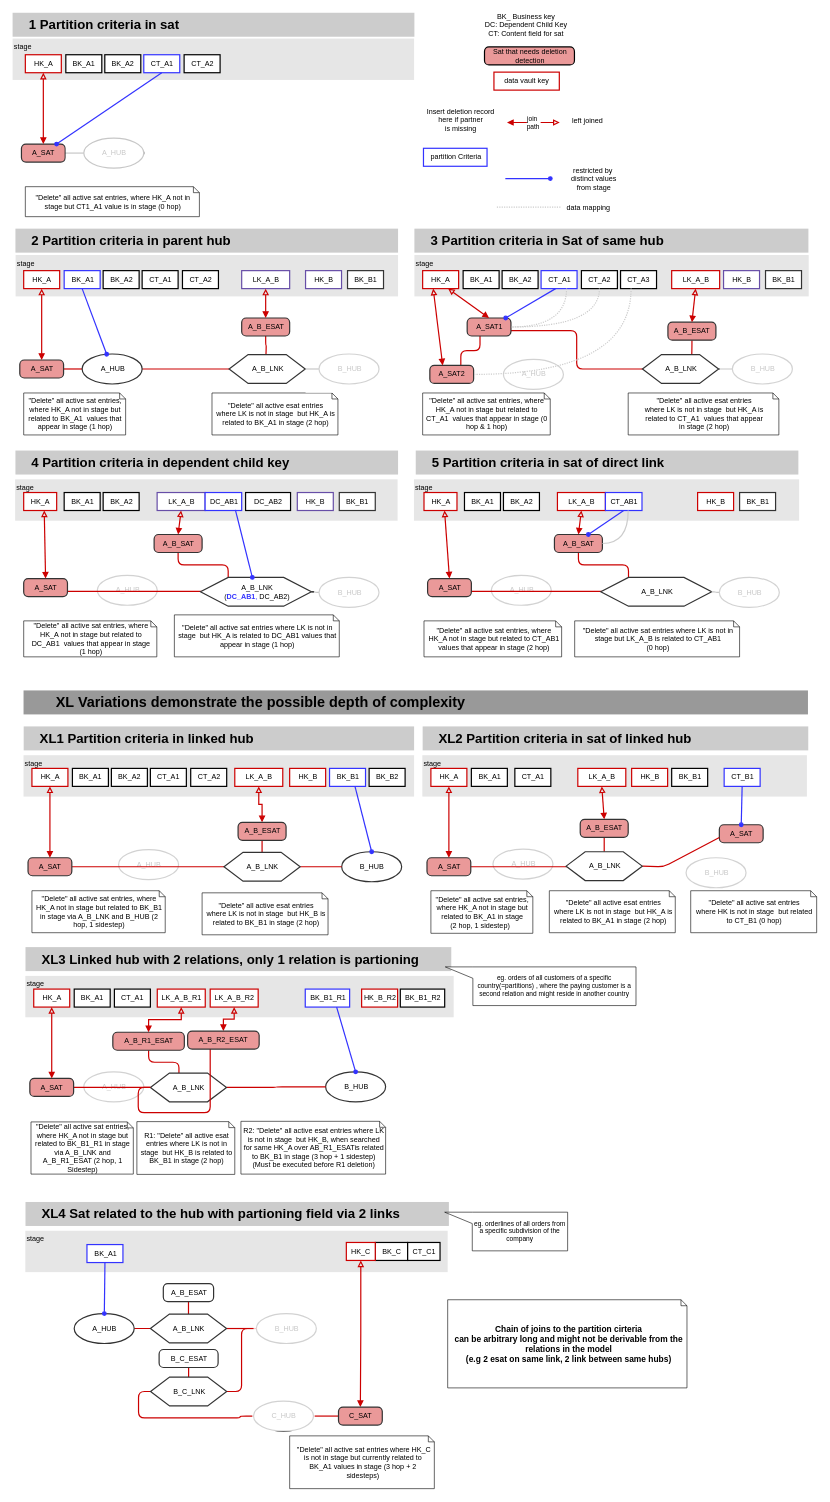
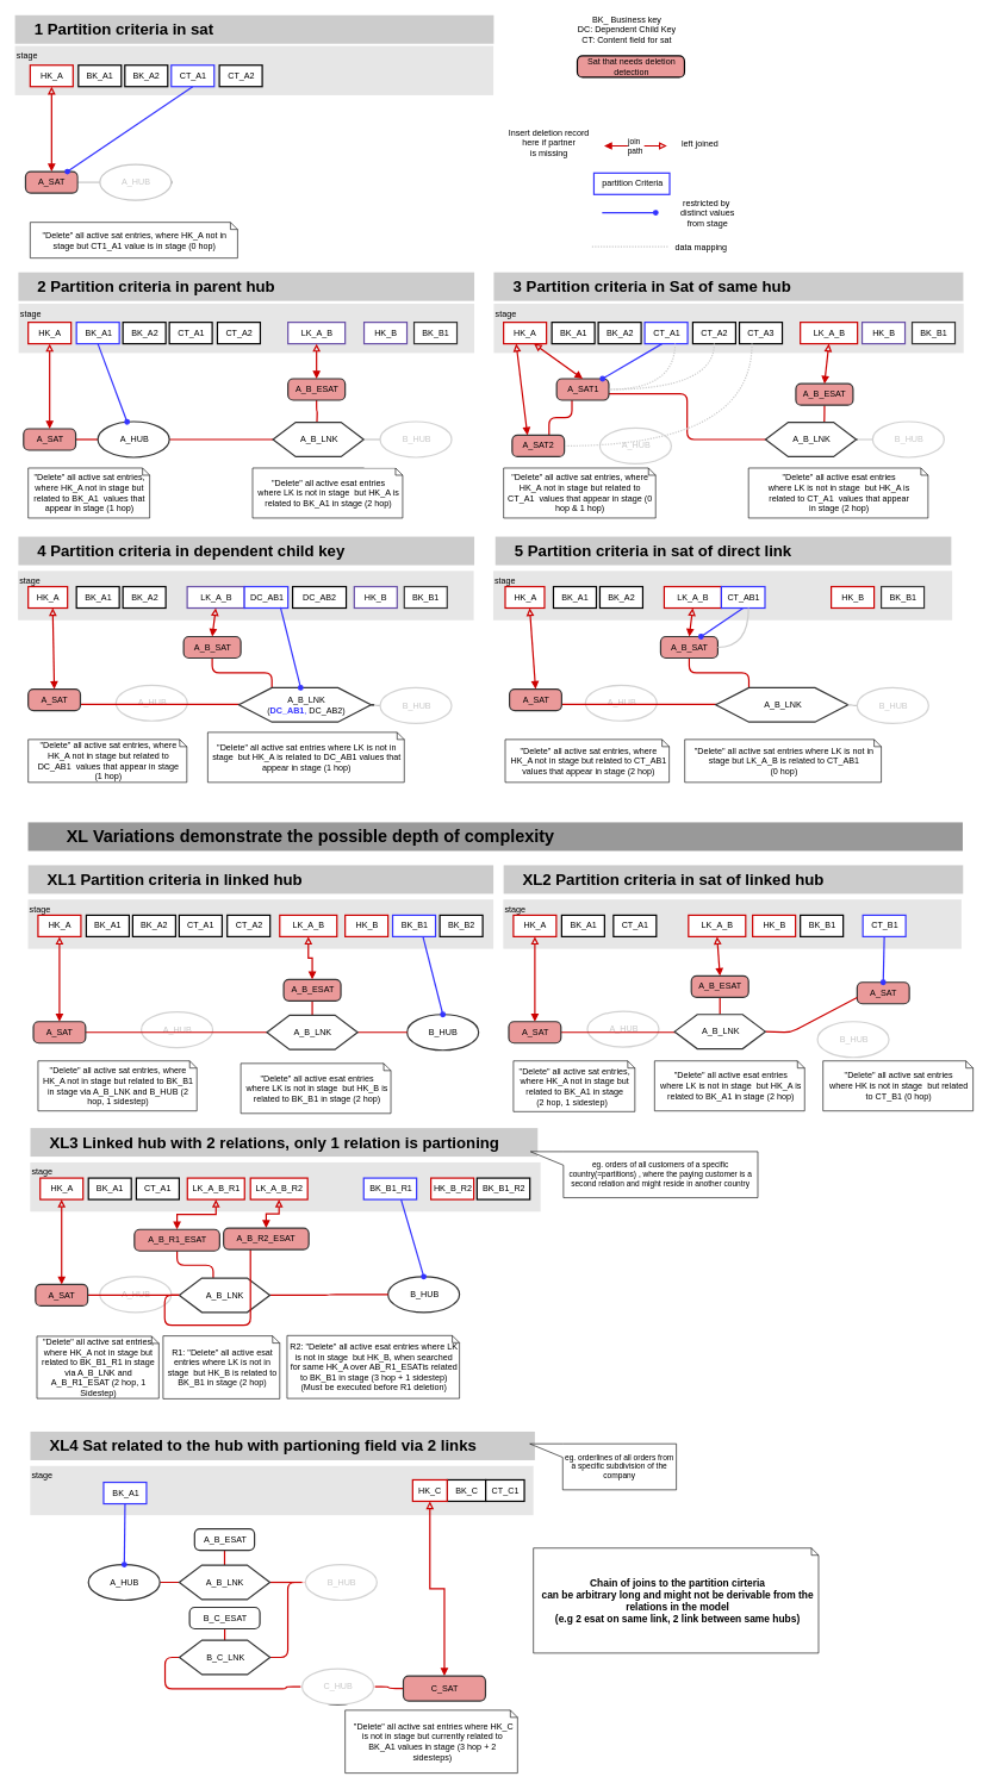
- <mxCell id="119" value="&lt;div style='width: 83.4px;height:auto;word-break: break-word;'&gt;&lt;div align=&quot;center&quot;&gt;&lt;span style=&quot;font-family: Arial; font-size: 12px; text-decoration: none; line-height: 0;&quot;&gt;&lt;span style=&quot;text-decoration: none; line-height: 14px;&quot;&gt;data vault key&lt;/span&gt;&lt;/span&gt;&lt;/div&gt;&lt;/div&gt;" style="shape=rect;shadow=0;strokeWidth=2;fillColor=default;strokeColor=#cc0000;opacity=100.0;html=1;nl2Br=0;verticalAlign=middle;align=center;spacingLeft=1.8;spacingRight=0;whiteSpace=wrap;gliffyId=463;labelBackgroundColor=default;endArrow=block;fontSize=11;rounded=0;startArrow=block;startFill=0;startSize=6;endFill=1;endSize=6;" parent="1" vertex="1"><mxGeometry x="823.13" y="119" width="109" height="30" as="geometry" /></mxCell>
- <mxCell id="118" value="&lt;div style='width: 98.76px;height:auto;word-break: break-word;'&gt;&lt;div align=&quot;center&quot;&gt;&lt;span style=&quot;font-family: Arial; font-size: 12px; text-decoration: none; line-height: 0;&quot;&gt;&lt;span style=&quot;text-decoration: none; line-height: 14px;&quot;&gt;partition Criteria&lt;/span&gt;&lt;/span&gt;&lt;/div&gt;&lt;/div&gt;" style="shape=rect;shadow=0;strokeWidth=2;fillColor=#FFFFFF;strokeColor=#3333FF;opacity=100.0;html=1;nl2Br=0;verticalAlign=middle;align=center;spacingLeft=2.12;spacingRight=0;whiteSpace=wrap;gliffyId=408;" parent="1" vertex="1"><mxGeometry x="705.63" y="246" width="106" height="30" as="geometry" /></mxCell>
+ <mxCell id="118" value="&lt;div style='width: 98.76px;height:auto;word-break: break-word;'&gt;&lt;div align=&quot;center&quot;&gt;&lt;span style=&quot;font-family: Arial; font-size: 12px; text-decoration: none; line-height: 0;&quot;&gt;&lt;span style=&quot;text-decoration: none; line-height: 14px;&quot;&gt;partition Criteria&lt;/span&gt;&lt;/span&gt;&lt;/div&gt;&lt;/div&gt;" style="shape=rect;shadow=0;strokeWidth=2;fillColor=#FFFFFF;strokeColor=#3333FF;opacity=100.0;html=1;nl2Br=0;verticalAlign=middle;align=center;spacingLeft=2.12;spacingRight=0;whiteSpace=wrap;gliffyId=408;" parent="1" vertex="1"><mxGeometry x="830.63" y="241" width="106" height="30" as="geometry" /></mxCell>
- <mxCell id="237" value="&lt;div style=&quot;width: 67.08px;height:auto;word-break: break-word;&quot;&gt;&lt;div align=&quot;center&quot;&gt;&lt;span style=&quot;font-family: Arial; font-size: 12px; text-decoration: none; line-height: 0;&quot;&gt;&lt;span style=&quot;text-decoration: none; line-height: 14px;&quot; class=&quot;&quot;&gt;C_SAT&lt;/span&gt;&lt;/span&gt;&lt;/div&gt;&lt;/div&gt;" style="shape=rect;rounded=1;arcSize=15;absoluteArcSize=1;shadow=0;strokeWidth=2;fillColor=#ea9999;strokeColor=#333333;opacity=100.0;html=1;nl2Br=0;verticalAlign=middle;align=center;spacingLeft=1.46;spacingRight=0;whiteSpace=wrap;gliffyId=739;" vertex="1" parent="1"><mxGeometry x="563.94" y="2345" width="73" height="30" as="geometry" /></mxCell>
+ <mxCell id="237" value="&lt;div style=&quot;width: 67.08px;height:auto;word-break: break-word;&quot;&gt;&lt;div align=&quot;center&quot;&gt;&lt;span style=&quot;font-family: Arial; font-size: 12px; text-decoration: none; line-height: 0;&quot;&gt;&lt;span style=&quot;text-decoration: none; line-height: 14px;&quot; class=&quot;&quot;&gt;C_SAT&lt;/span&gt;&lt;/span&gt;&lt;/div&gt;&lt;/div&gt;" style="shape=rect;rounded=1;arcSize=15;absoluteArcSize=1;shadow=0;strokeWidth=2;fillColor=#ea9999;strokeColor=#333333;opacity=100.0;html=1;nl2Br=0;verticalAlign=middle;align=center;spacingLeft=1.46;spacingRight=0;whiteSpace=wrap;gliffyId=739;" vertex="1" parent="1"><mxGeometry x="563.94" y="2345" width="115" height="35" as="geometry" /></mxCell>
